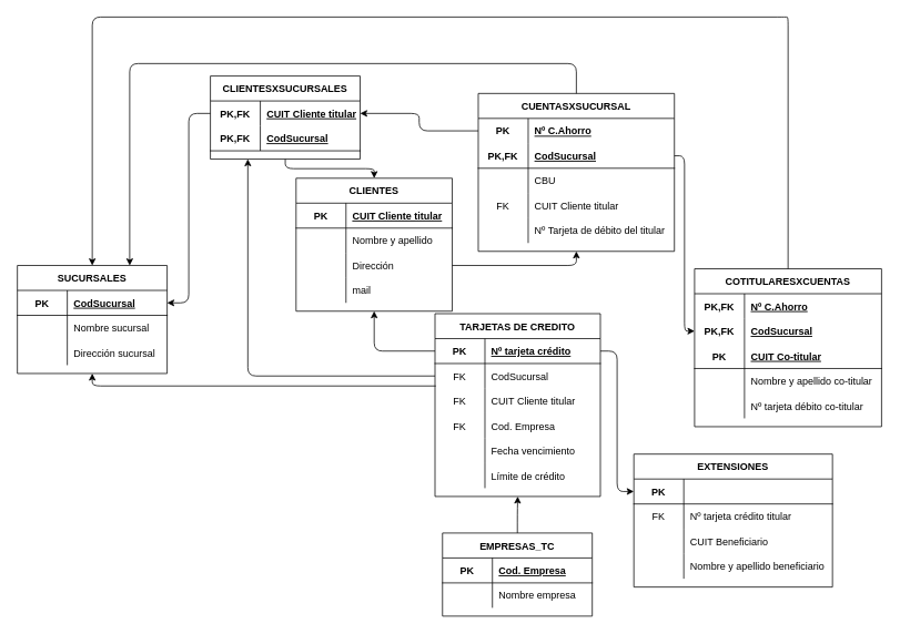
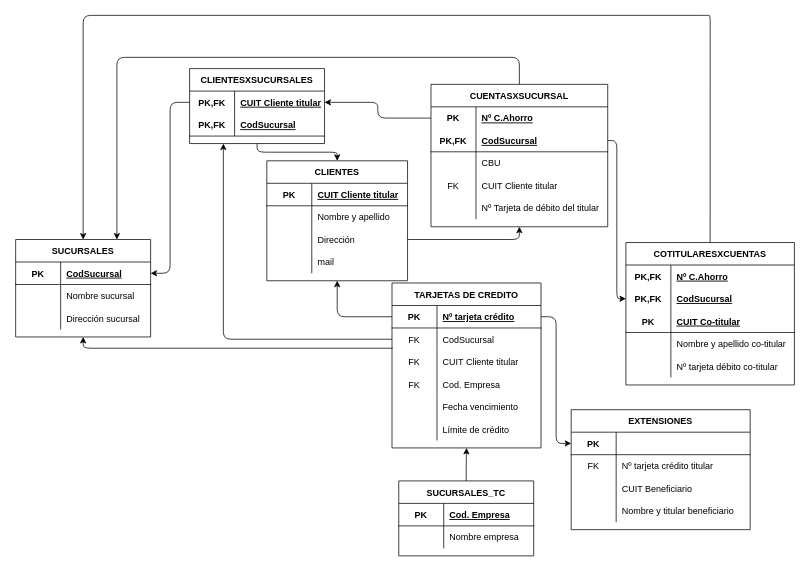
- <mxCell id="95" value="EMPRESAS_TC" style="shape=table;startSize=30;container=1;collapsible=1;childLayout=tableLayout;fixedRows=1;rowLines=0;fontStyle=1;align=center;resizeLast=1;" parent="1" vertex="1"><mxGeometry x="531" y="641" width="180" height="100" as="geometry" /></mxCell>
+ <mxCell id="95" value="SUCURSALES_TC" style="shape=table;startSize=30;container=1;collapsible=1;childLayout=tableLayout;fixedRows=1;rowLines=0;fontStyle=1;align=center;resizeLast=1;" parent="1" vertex="1"><mxGeometry x="531" y="641" width="180" height="100" as="geometry" /></mxCell>
- <mxCell id="87" value="Nombre y apellido beneficiario" style="shape=partialRectangle;connectable=0;fillColor=none;top=0;left=0;bottom=0;right=0;align=left;spacingLeft=6;overflow=hidden;" parent="85" vertex="1"><mxGeometry x="60" width="178.75" height="30" as="geometry" /></mxCell>
+ <mxCell id="87" value="Nombre y titular beneficiario" style="shape=partialRectangle;connectable=0;fillColor=none;top=0;left=0;bottom=0;right=0;align=left;spacingLeft=6;overflow=hidden;" parent="85" vertex="1"><mxGeometry x="60" width="178.75" height="30" as="geometry" /></mxCell>
